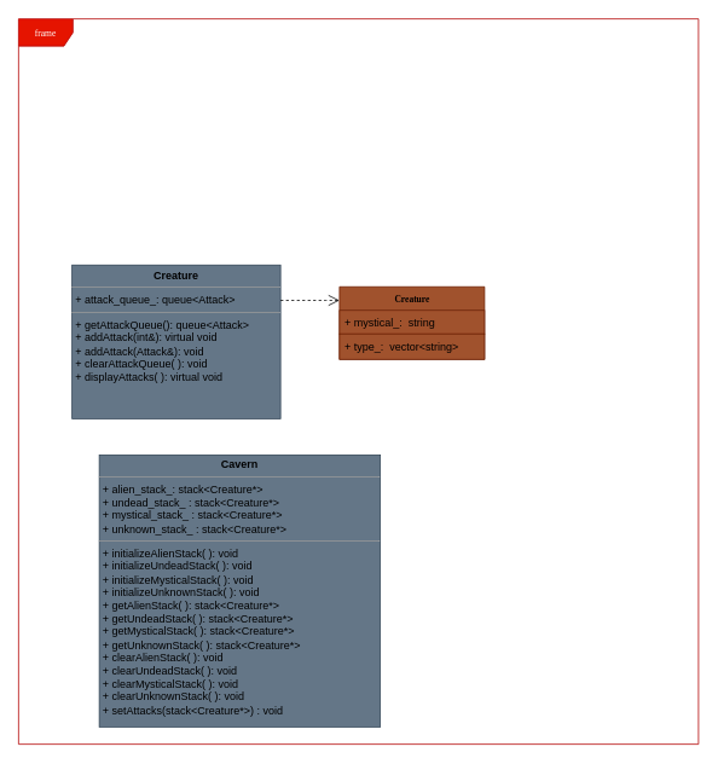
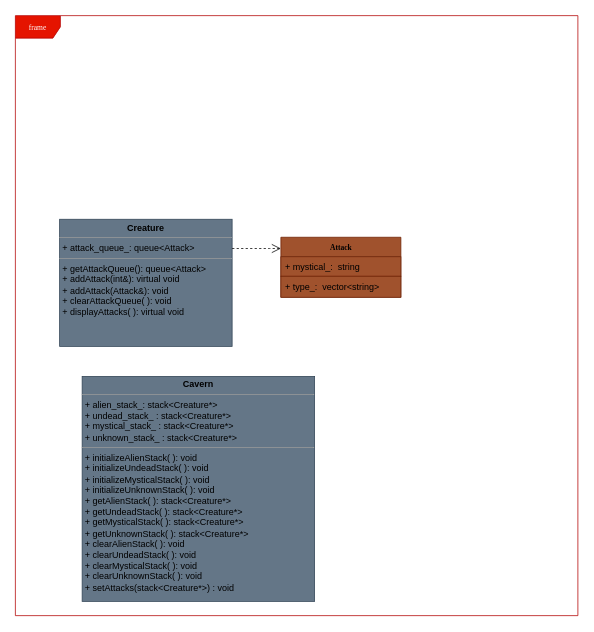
- <mxCell id="3" value="&lt;font color=&quot;#000000&quot;&gt;&lt;b&gt;Creature&lt;/b&gt;&lt;/font&gt;" style="swimlane;html=1;fontStyle=0;childLayout=stackLayout;horizontal=1;startSize=26;fillColor=#a0522d;horizontalStack=0;resizeParent=1;resizeLast=0;collapsible=1;marginBottom=0;swimlaneFillColor=#ffffff;rounded=0;shadow=0;comic=0;labelBackgroundColor=none;strokeWidth=1;fontFamily=Verdana;fontSize=10;align=center;strokeColor=#6D1F00;fontColor=#ffffff;" parent="1" vertex="1"><mxGeometry x="374" y="315.5" width="160" height="80" as="geometry"><mxRectangle x="365" y="341.5" width="60" height="30" as="alternateBounds" /></mxGeometry></mxCell>
+ <mxCell id="3" value="&lt;font color=&quot;#000000&quot;&gt;&lt;b&gt;Attack&lt;/b&gt;&lt;/font&gt;" style="swimlane;html=1;fontStyle=0;childLayout=stackLayout;horizontal=1;startSize=26;fillColor=#a0522d;horizontalStack=0;resizeParent=1;resizeLast=0;collapsible=1;marginBottom=0;swimlaneFillColor=#ffffff;rounded=0;shadow=0;comic=0;labelBackgroundColor=none;strokeWidth=1;fontFamily=Verdana;fontSize=10;align=center;strokeColor=#6D1F00;fontColor=#ffffff;" parent="1" vertex="1"><mxGeometry x="374" y="315.5" width="160" height="80" as="geometry"><mxRectangle x="365" y="341.5" width="60" height="30" as="alternateBounds" /></mxGeometry></mxCell>
